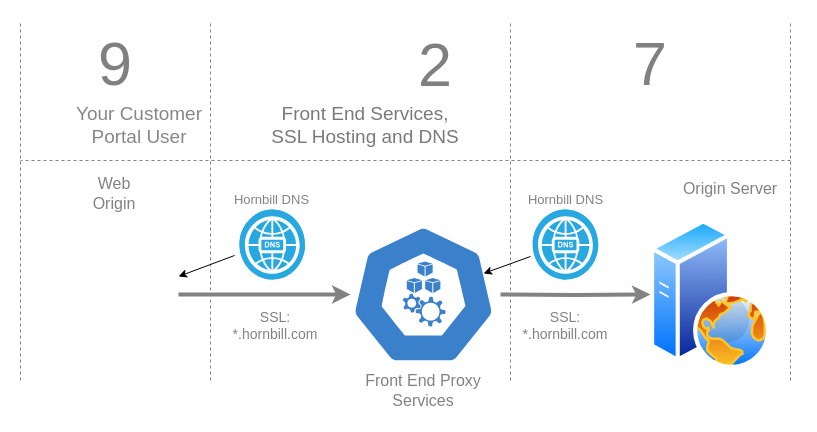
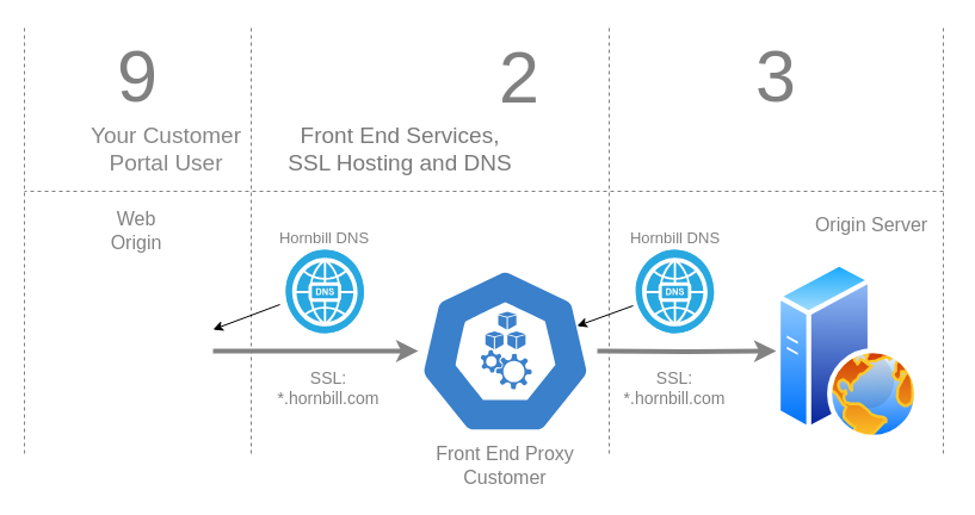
- <mxCell id="20" value="7" style="text;strokeColor=none;align=center;fillColor=none;html=1;verticalAlign=middle;whiteSpace=wrap;rounded=0;fontSize=61;fontColor=#808080;" vertex="1" parent="1"><mxGeometry x="620" y="49" width="60" height="30" as="geometry" /></mxCell>
+ <mxCell id="20" value="3" style="text;strokeColor=none;align=center;fillColor=none;html=1;verticalAlign=middle;whiteSpace=wrap;rounded=0;fontSize=61;fontColor=#808080;" vertex="1" parent="1"><mxGeometry x="620" y="49" width="60" height="30" as="geometry" /></mxCell>
- <mxCell id="27" value="Front End Services, SSL Hosting and DNS" style="text;strokeColor=none;align=center;fillColor=none;html=1;verticalAlign=middle;whiteSpace=wrap;rounded=0;fontSize=19;fontColor=#7A7A7A;" vertex="1" parent="1"><mxGeometry x="265" y="110" width="200" height="30" as="geometry" /></mxCell>
+ <mxCell id="27" value="Front End Services, SSL Hosting and DNS" style="text;strokeColor=none;align=center;fillColor=none;html=1;verticalAlign=middle;whiteSpace=wrap;rounded=0;fontSize=19;fontColor=#7A7A7A;" vertex="1" parent="1"><mxGeometry x="235" y="110" width="200" height="30" as="geometry" /></mxCell>
- <mxCell id="8" value="Front End Proxy Services" style="text;strokeColor=none;align=center;fillColor=none;html=1;verticalAlign=middle;whiteSpace=wrap;rounded=0;fontSize=16;fontColor=#828282;" parent="1" vertex="1"><mxGeometry x="342.92" y="369" width="160" height="41" as="geometry" /></mxCell>
+ <mxCell id="8" value="Front End Proxy Customer" style="text;strokeColor=none;align=center;fillColor=none;html=1;verticalAlign=middle;whiteSpace=wrap;rounded=0;fontSize=16;fontColor=#828282;" parent="1" vertex="1"><mxGeometry x="342.92" y="369" width="160" height="41" as="geometry" /></mxCell>
